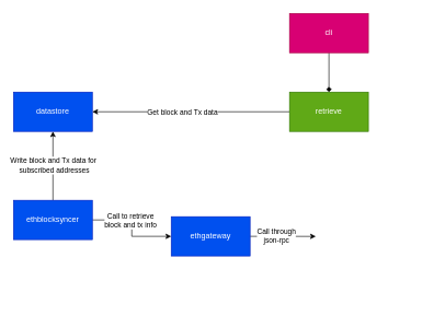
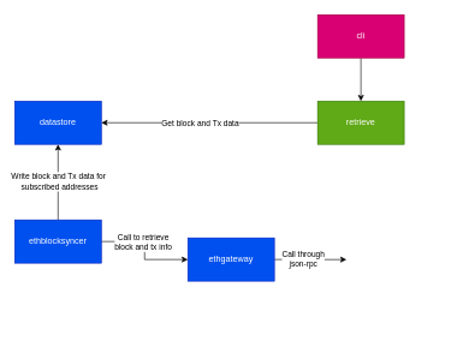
- <mxCell id="15" style="edgeStyle=orthogonalEdgeStyle;rounded=0;orthogonalLoop=1;jettySize=auto;html=1;exitX=0.5;exitY=1;exitDx=0;exitDy=0;entryX=0.5;entryY=0;entryDx=0;entryDy=0;endArrow=diamond;" parent="1" source="16" target="13" edge="1"><mxGeometry relative="1" as="geometry" /></mxCell>
+ <mxCell id="15" style="edgeStyle=orthogonalEdgeStyle;rounded=0;orthogonalLoop=1;jettySize=auto;html=1;exitX=0.5;exitY=1;exitDx=0;exitDy=0;entryX=0.5;entryY=0;entryDx=0;entryDy=0;" parent="1" source="16" target="13" edge="1"><mxGeometry relative="1" as="geometry" /></mxCell>
